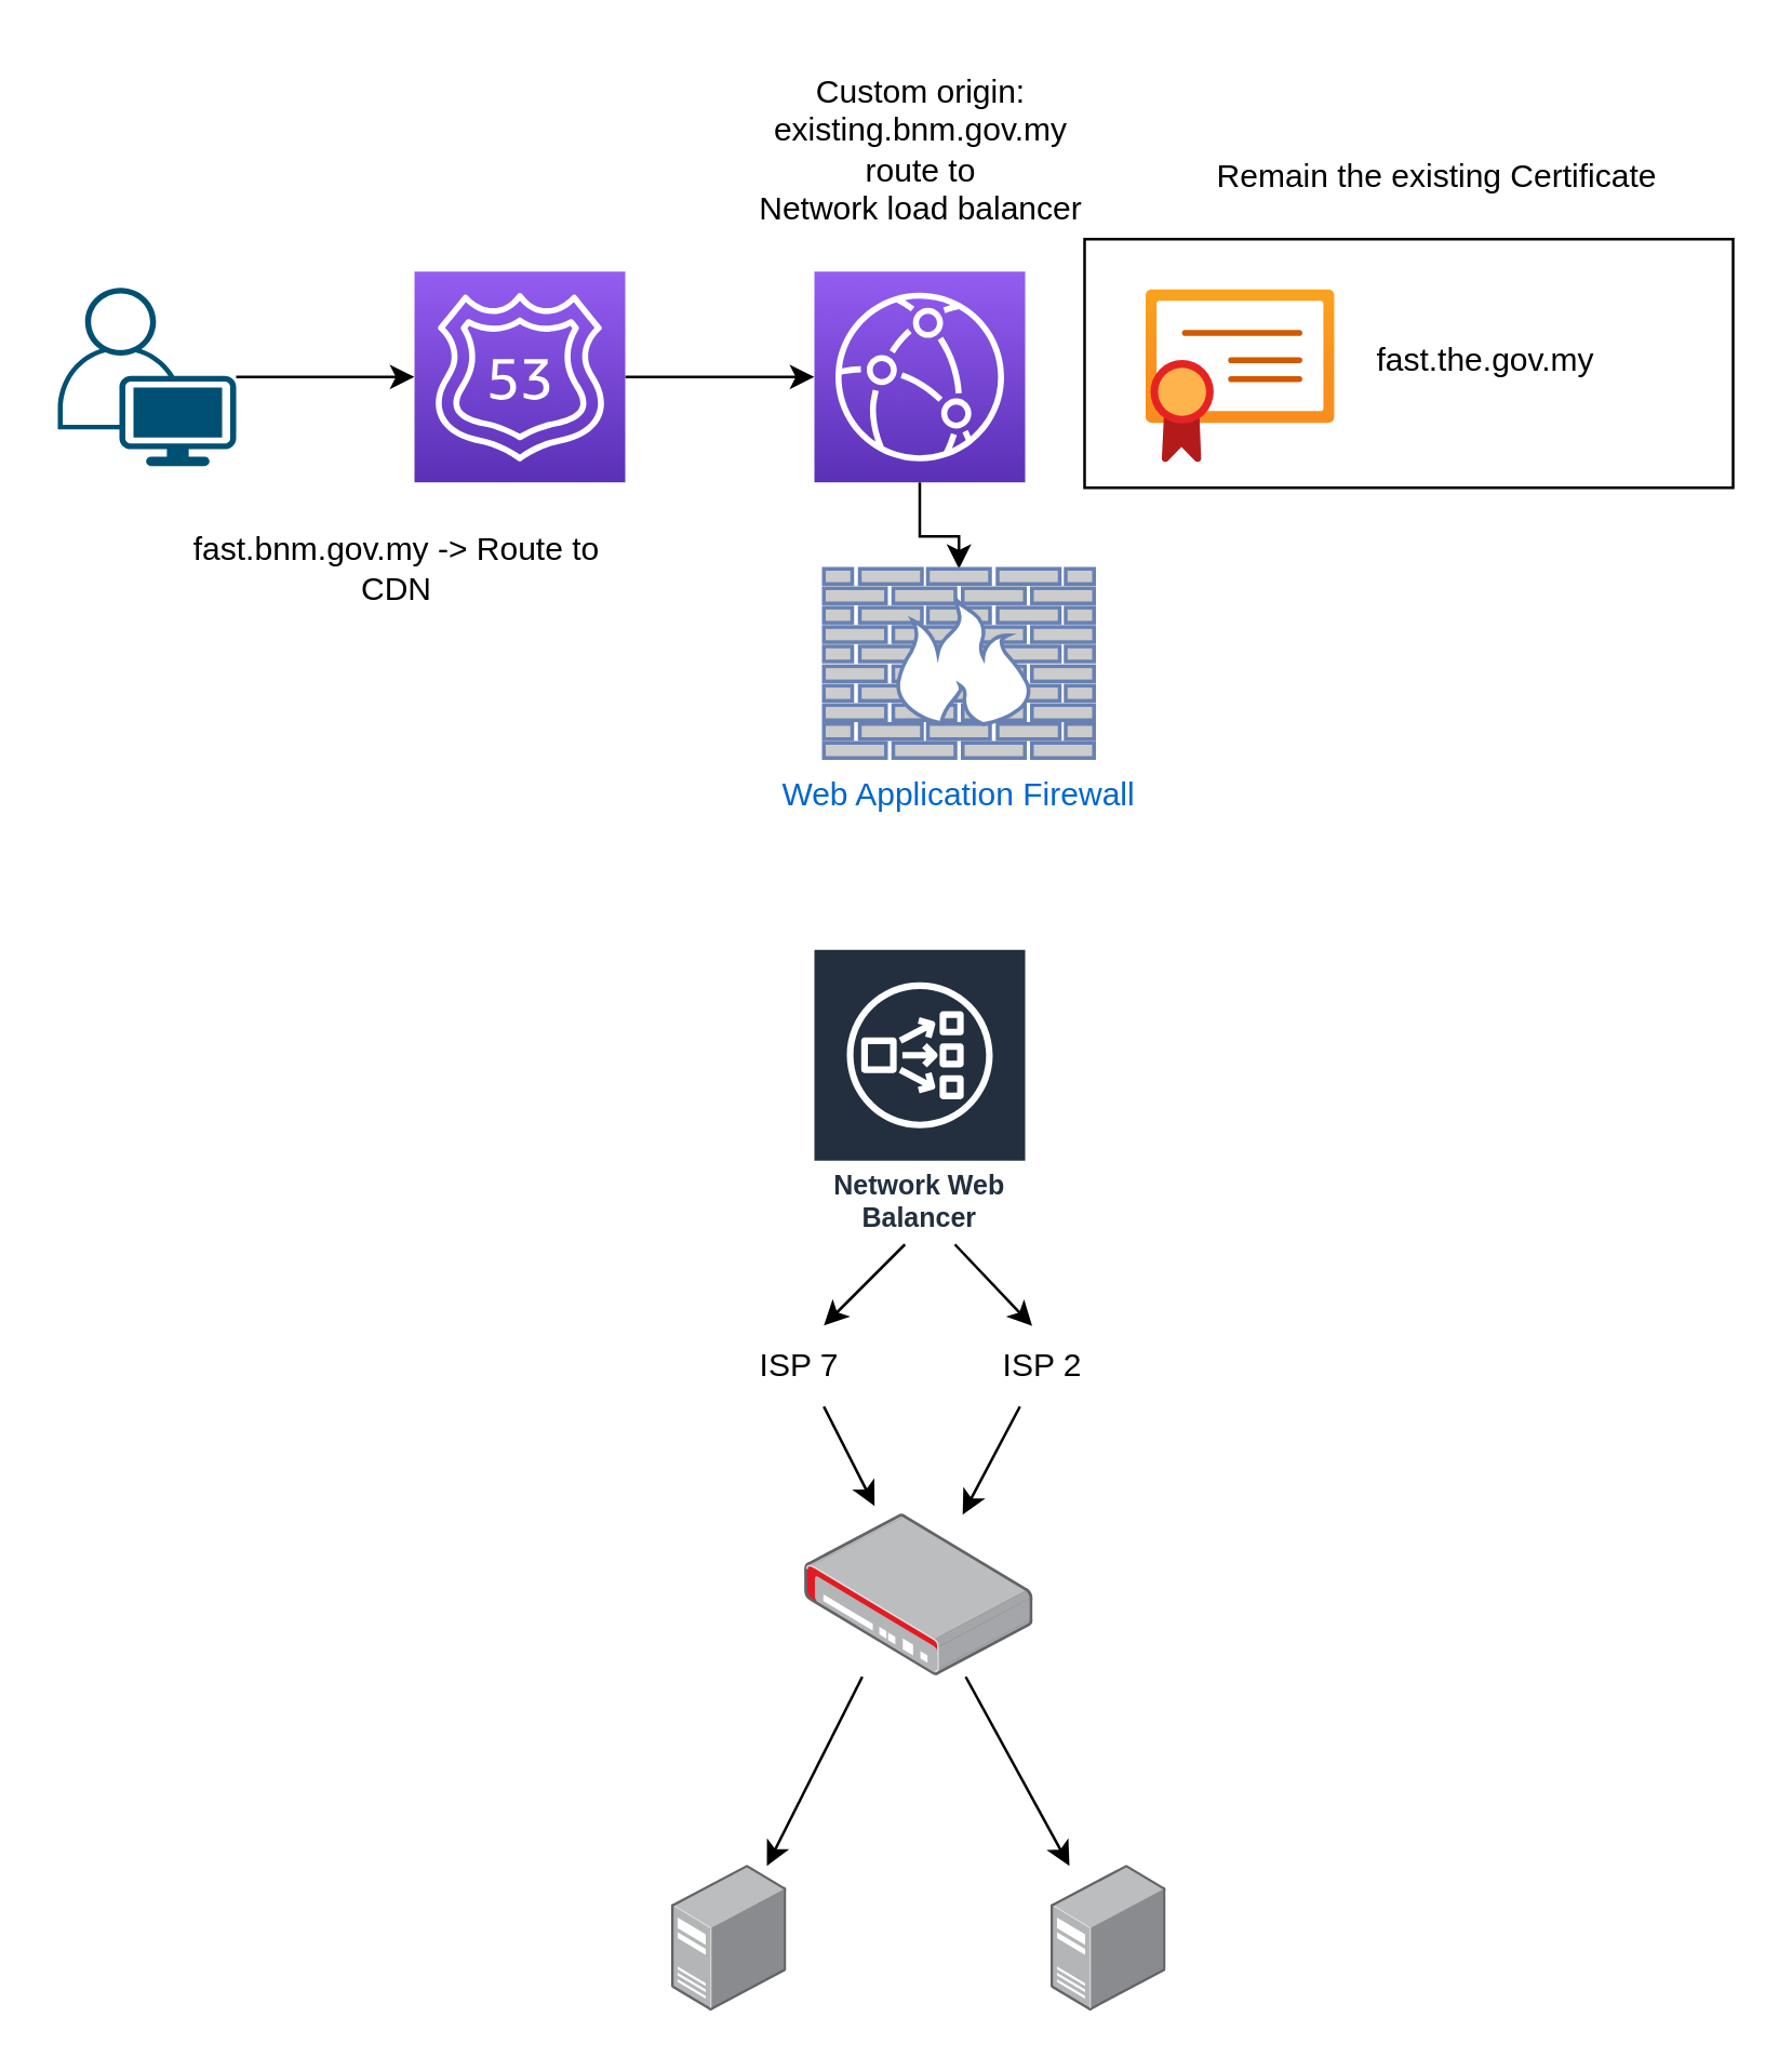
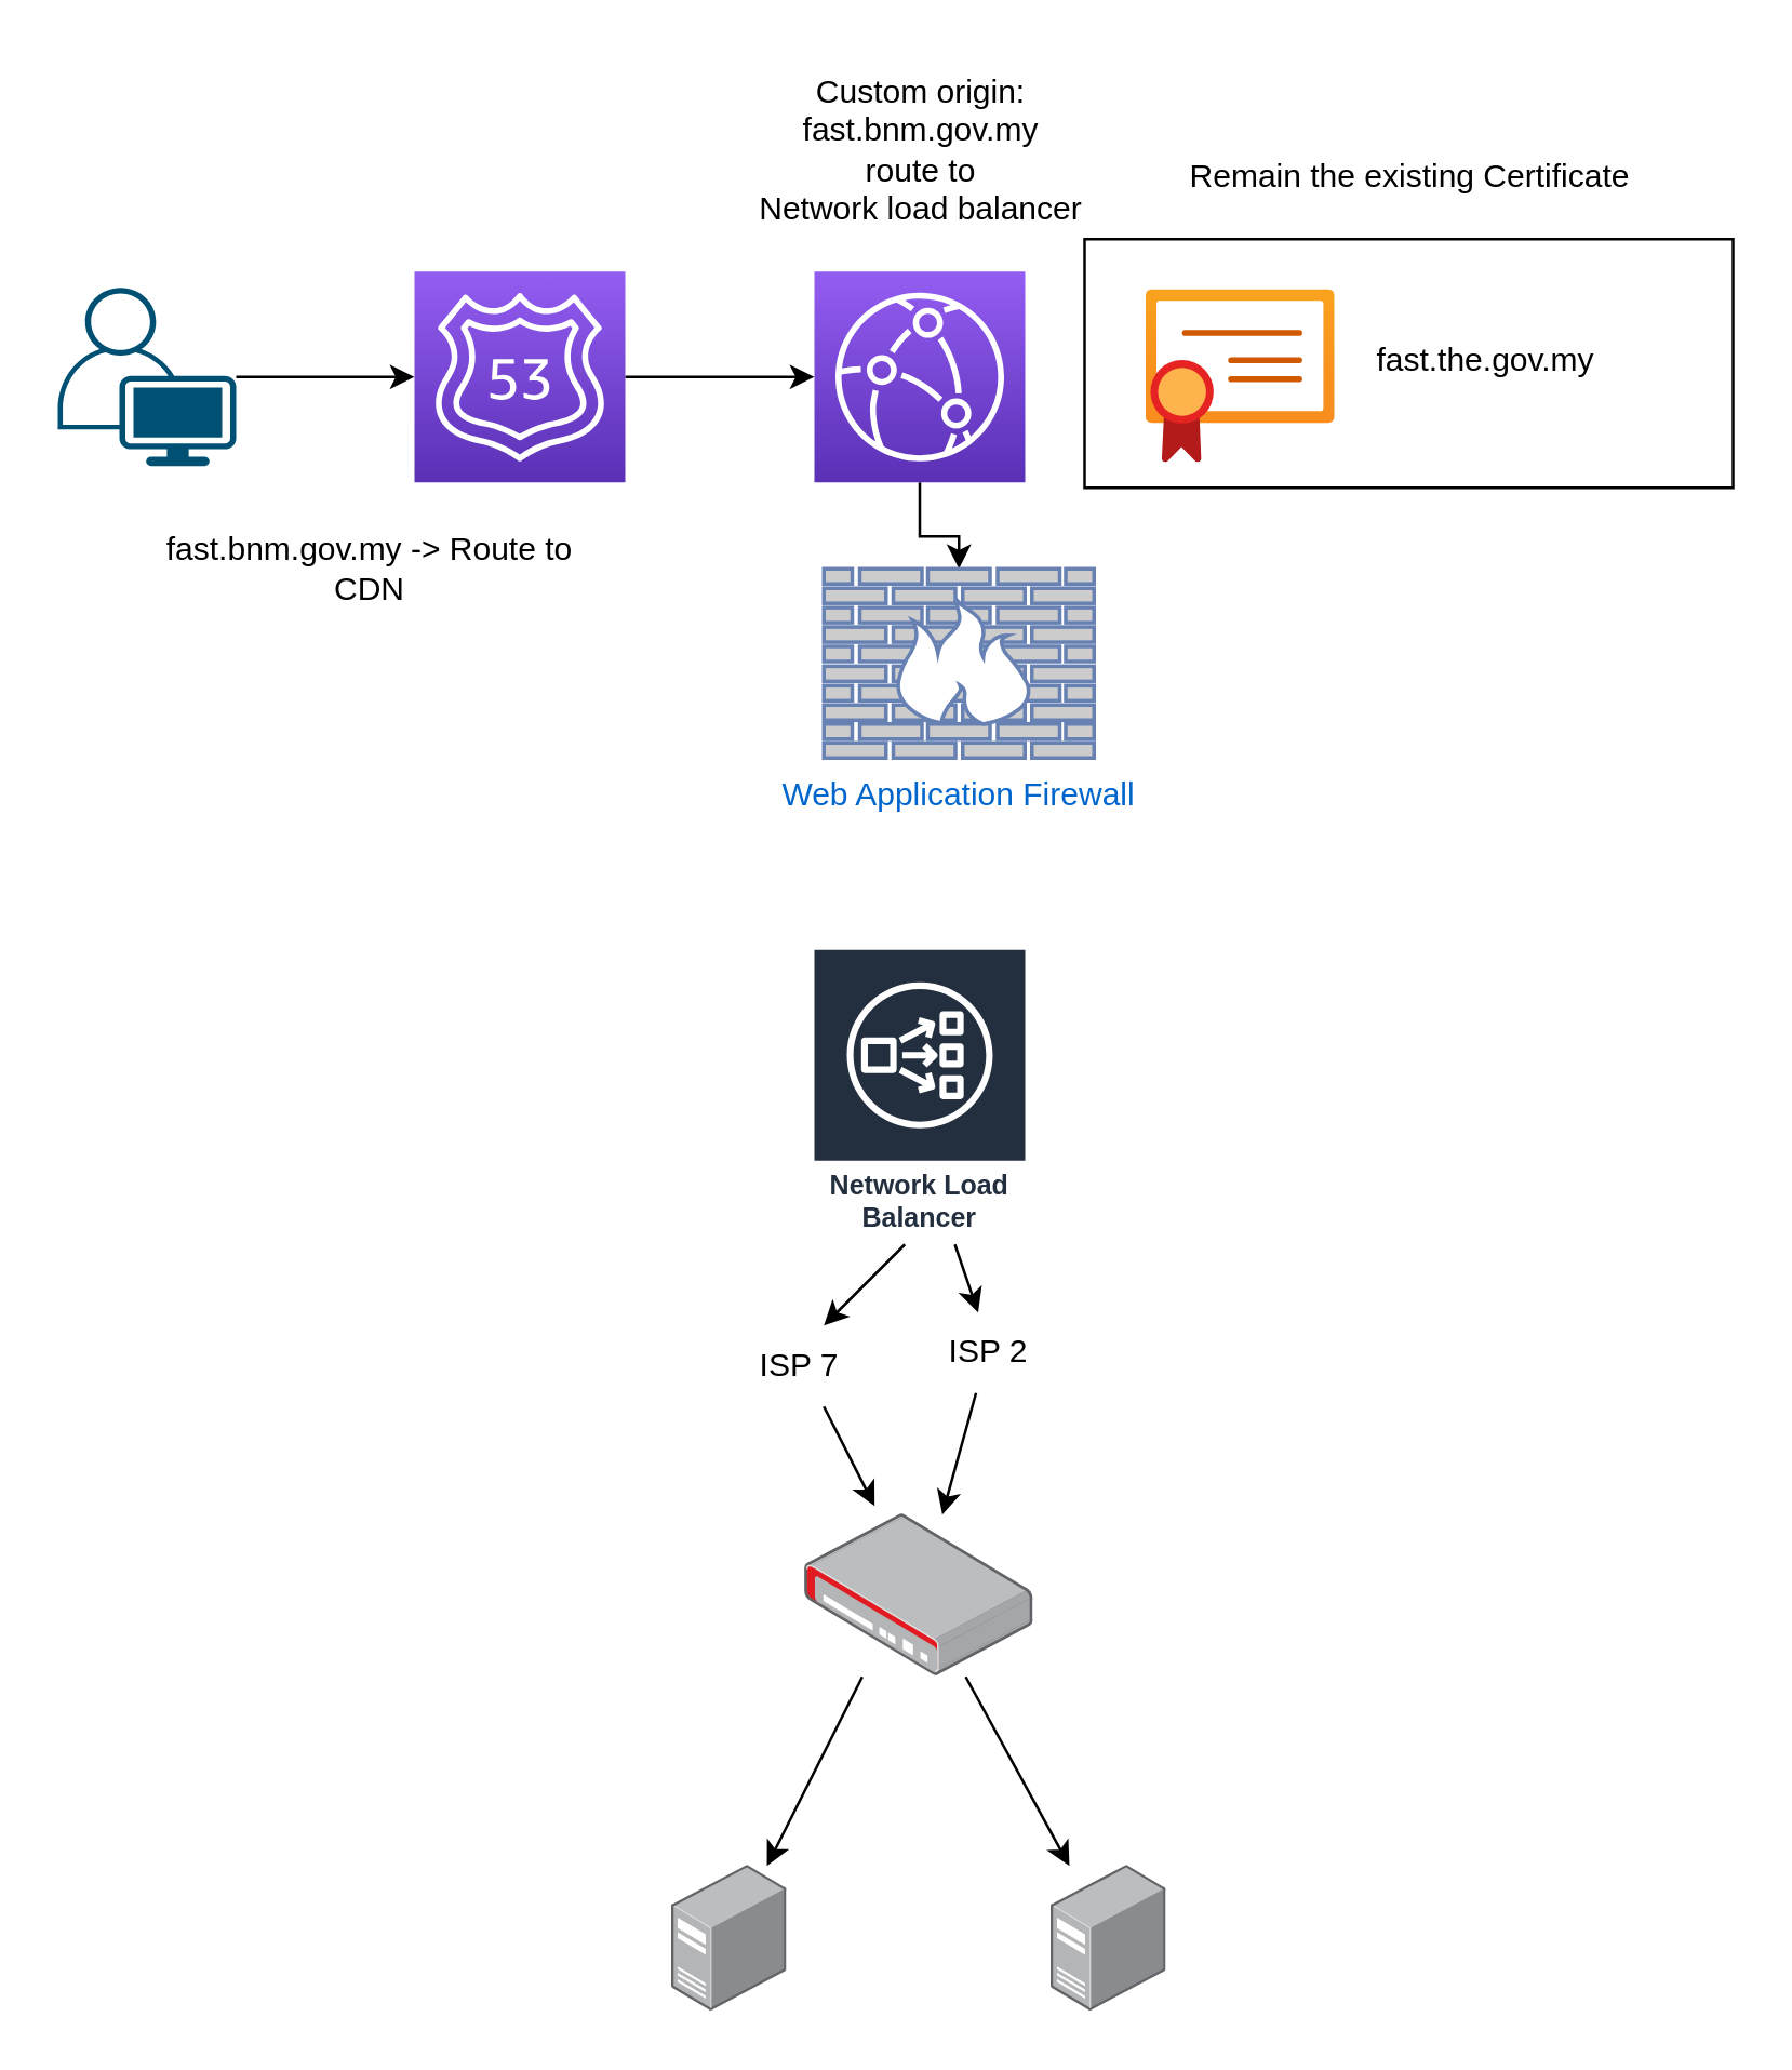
- <mxCell id="18" value="Custom origin: &lt;br&gt;existing.bnm.gov.my&lt;br&gt;route to &lt;br&gt;Network load balancer" style="text;html=1;align=center;verticalAlign=middle;resizable=0;points=[];autosize=1;strokeColor=none;fillColor=none;" vertex="1" parent="1"><mxGeometry x="269.8" y="20" width="140" height="70" as="geometry" /></mxCell>
+ <mxCell id="18" value="Custom origin: &lt;br&gt;fast.bnm.gov.my&lt;br&gt;route to &lt;br&gt;Network load balancer" style="text;html=1;align=center;verticalAlign=middle;resizable=0;points=[];autosize=1;strokeColor=none;fillColor=none;" vertex="1" parent="1"><mxGeometry x="269.8" y="20" width="140" height="70" as="geometry" /></mxCell>
- <mxCell id="11" value="Remain the existing Certificate" style="text;html=1;align=center;verticalAlign=middle;resizable=0;points=[];autosize=1;strokeColor=none;fillColor=none;" vertex="1" parent="1"><mxGeometry x="435.8" y="50" width="190" height="30" as="geometry" /></mxCell>
+ <mxCell id="11" value="Remain the existing Certificate" style="text;html=1;align=center;verticalAlign=middle;resizable=0;points=[];autosize=1;strokeColor=none;fillColor=none;" vertex="1" parent="1"><mxGeometry x="425.8" y="50" width="190" height="30" as="geometry" /></mxCell>
- <mxCell id="14" value="fast.bnm.gov.my -&amp;gt; Route to &lt;br&gt;CDN" style="text;html=1;align=center;verticalAlign=middle;resizable=0;points=[];autosize=1;strokeColor=none;fillColor=none;" vertex="1" parent="1"><mxGeometry x="60.8" y="190" width="170" height="40" as="geometry" /></mxCell>
+ <mxCell id="14" value="fast.bnm.gov.my -&amp;gt; Route to &lt;br&gt;CDN" style="text;html=1;align=center;verticalAlign=middle;resizable=0;points=[];autosize=1;strokeColor=none;fillColor=none;" vertex="1" parent="1"><mxGeometry x="50.8" y="190" width="170" height="40" as="geometry" /></mxCell>
- <mxCell id="2" value="Network Web Balancer" style="sketch=0;outlineConnect=0;fontColor=#232F3E;gradientColor=none;strokeColor=#ffffff;fillColor=#232F3E;dashed=0;verticalLabelPosition=middle;verticalAlign=bottom;align=center;html=1;whiteSpace=wrap;fontSize=10;fontStyle=1;spacing=3;shape=mxgraph.aws4.productIcon;prIcon=mxgraph.aws4.network_load_balancer;" vertex="1" parent="1"><mxGeometry x="299.8" y="350" width="80" height="110" as="geometry" /></mxCell>
+ <mxCell id="2" value="Network Load Balancer" style="sketch=0;outlineConnect=0;fontColor=#232F3E;gradientColor=none;strokeColor=#ffffff;fillColor=#232F3E;dashed=0;verticalLabelPosition=middle;verticalAlign=bottom;align=center;html=1;whiteSpace=wrap;fontSize=10;fontStyle=1;spacing=3;shape=mxgraph.aws4.productIcon;prIcon=mxgraph.aws4.network_load_balancer;" vertex="1" parent="1"><mxGeometry x="299.8" y="350" width="80" height="110" as="geometry" /></mxCell>
- <mxCell id="7" value="ISP 2" style="text;html=1;align=center;verticalAlign=middle;resizable=0;points=[];autosize=1;strokeColor=none;fillColor=none;" vertex="1" parent="1"><mxGeometry x="359.8" y="490" width="50" height="30" as="geometry" /></mxCell>
+ <mxCell id="7" value="ISP 2" style="text;html=1;align=center;verticalAlign=middle;resizable=0;points=[];autosize=1;strokeColor=none;fillColor=none;" vertex="1" parent="1"><mxGeometry x="339.8" y="485" width="50" height="30" as="geometry" /></mxCell>
